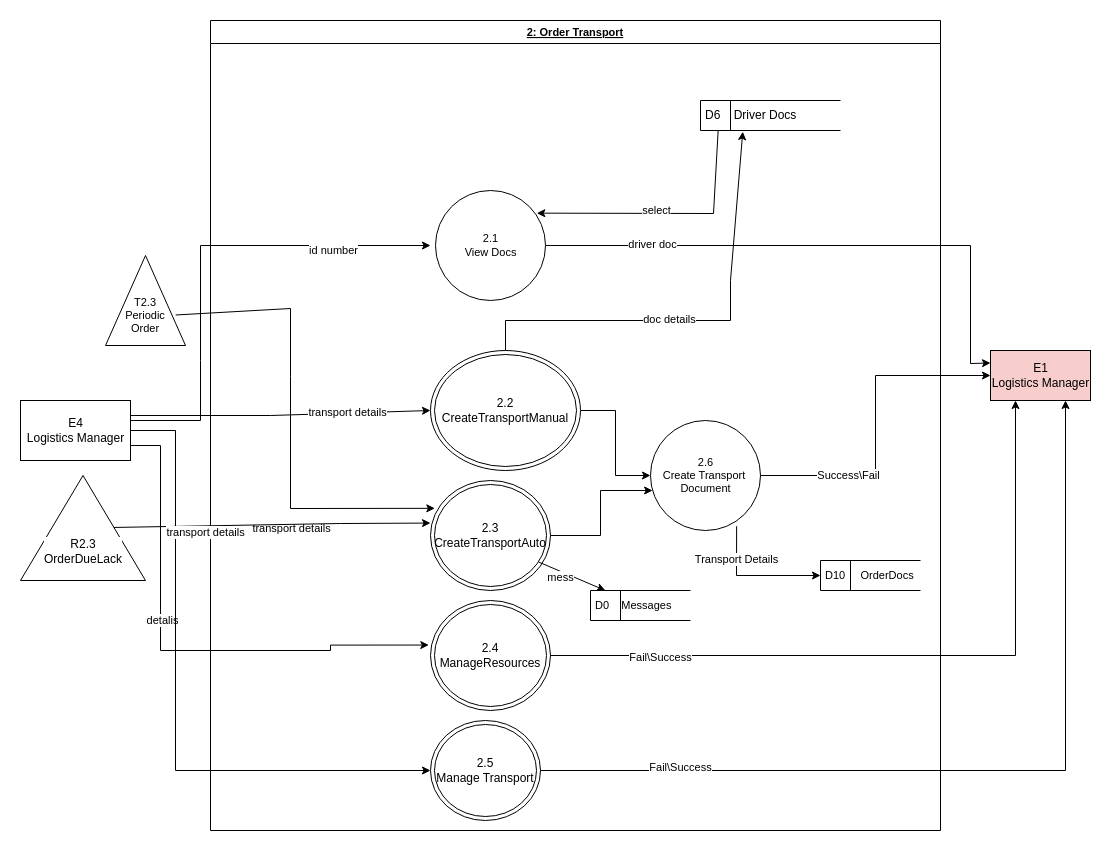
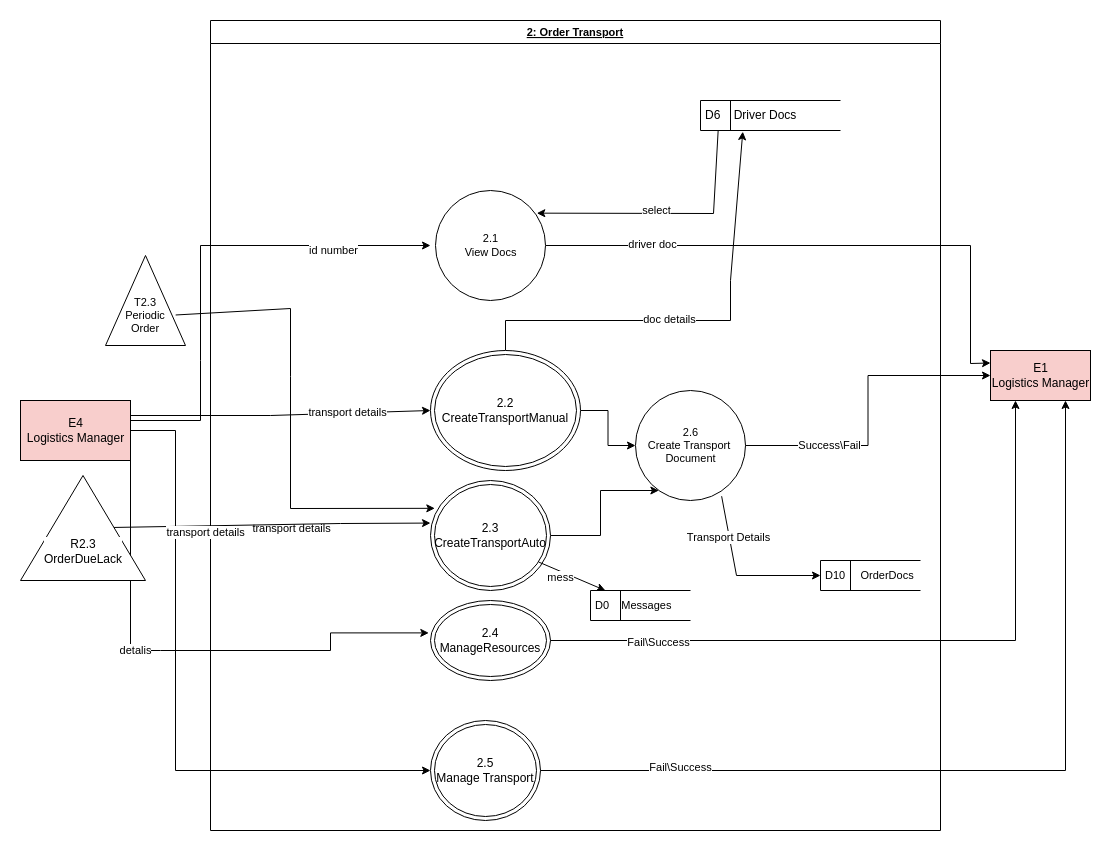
- <mxCell id="5" value="E4&lt;br&gt;Logistics Manager" style="html=1;" parent="1" vertex="1"><mxGeometry x="20" y="400" width="110" height="60" as="geometry" /></mxCell>
+ <mxCell id="5" value="E4&lt;br&gt;Logistics Manager" style="html=1;fillColor=#f8cecc;" parent="1" vertex="1"><mxGeometry x="20" y="400" width="110" height="60" as="geometry" /></mxCell>
- <mxCell id="30" value="2.6&lt;br&gt;Create Transport&amp;nbsp;&lt;br&gt;Document" style="shape=ellipse;html=1;dashed=0;whitespace=wrap;aspect=fixed;perimeter=ellipsePerimeter;fontFamily=Helvetica;fontSize=11;" parent="23" vertex="1"><mxGeometry x="440" y="400" width="110" height="110" as="geometry" /></mxCell>
+ <mxCell id="30" value="2.6&lt;br&gt;Create Transport&amp;nbsp;&lt;br&gt;Document" style="shape=ellipse;html=1;dashed=0;whitespace=wrap;aspect=fixed;perimeter=ellipsePerimeter;fontFamily=Helvetica;fontSize=11;" parent="23" vertex="1"><mxGeometry x="425" y="370" width="110" height="110" as="geometry" /></mxCell>
- <mxCell id="24" value="2.4&lt;br&gt;ManageResources" style="ellipse;shape=doubleEllipse;whiteSpace=wrap;html=1;" parent="23" vertex="1"><mxGeometry x="220" y="580" width="120" height="110" as="geometry" /></mxCell>
+ <mxCell id="24" value="2.4&lt;br&gt;ManageResources" style="ellipse;shape=doubleEllipse;whiteSpace=wrap;html=1;" parent="23" vertex="1"><mxGeometry x="220" y="580" width="120" height="80" as="geometry" /></mxCell>
